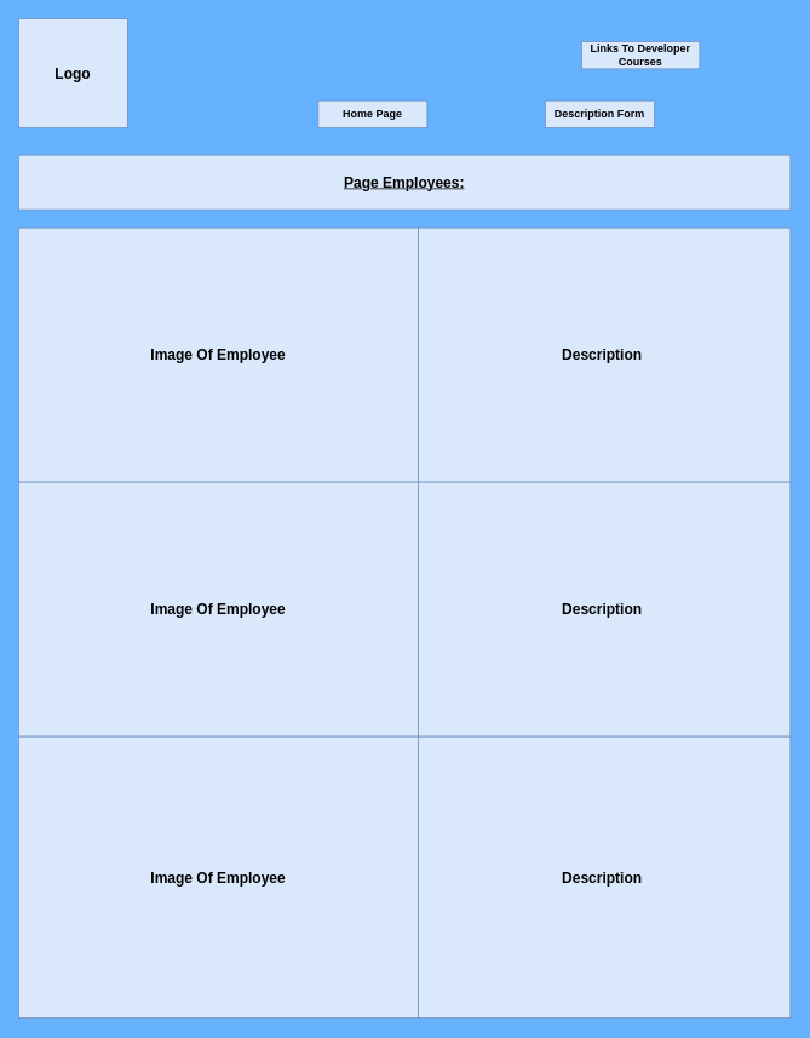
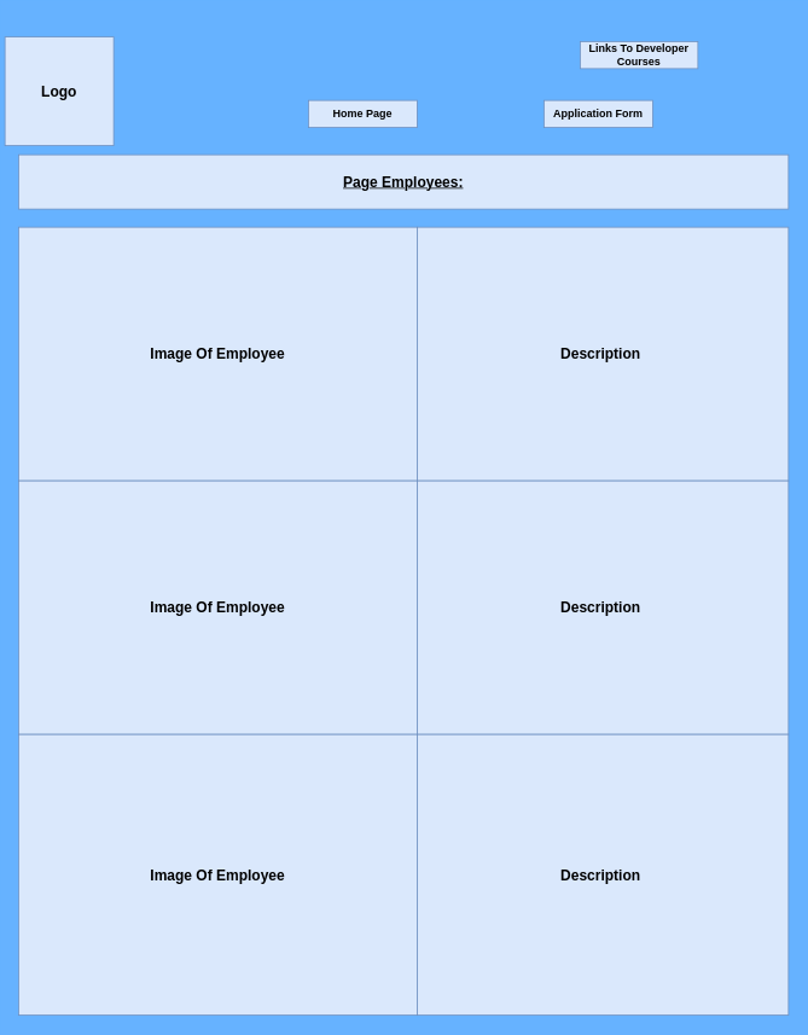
- <mxCell id="2" value="Logo" style="rounded=0;whiteSpace=wrap;html=1;fillColor=#dae8fc;strokeColor=#6c8ebf;fontStyle=1;fontSize=16;" parent="1" vertex="1"><mxGeometry width="120" height="120" as="geometry" x="20" y="20" /></mxCell>
+ <mxCell id="2" value="Logo" style="rounded=0;whiteSpace=wrap;html=1;fillColor=#dae8fc;strokeColor=#6c8ebf;fontStyle=1;fontSize=16;" parent="1" vertex="1"><mxGeometry x="5" y="40" width="120" height="120" as="geometry" /></mxCell>
- <mxCell id="12" value="Home Page" style="rounded=0;whiteSpace=wrap;html=1;fontSize=12;fontStyle=1;fillColor=#dae8fc;strokeColor=#6c8ebf;" parent="1" vertex="1"><mxGeometry x="350" y="110" width="120" height="30" as="geometry" /></mxCell>
+ <mxCell id="12" value="Home Page" style="rounded=0;whiteSpace=wrap;html=1;fontSize=12;fontStyle=1;fillColor=#dae8fc;strokeColor=#6c8ebf;" parent="1" vertex="1"><mxGeometry x="340" y="110" width="120" height="30" as="geometry" /></mxCell>
- <mxCell id="3" value="Description Form" style="rounded=0;whiteSpace=wrap;html=1;fillColor=#dae8fc;strokeColor=#6c8ebf;fontStyle=1" parent="1" vertex="1"><mxGeometry x="600" y="110" width="120" height="30" as="geometry" /></mxCell>
+ <mxCell id="3" value="Application Form" style="rounded=0;whiteSpace=wrap;html=1;fillColor=#dae8fc;strokeColor=#6c8ebf;fontStyle=1" parent="1" vertex="1"><mxGeometry x="600" y="110" width="120" height="30" as="geometry" /></mxCell>
